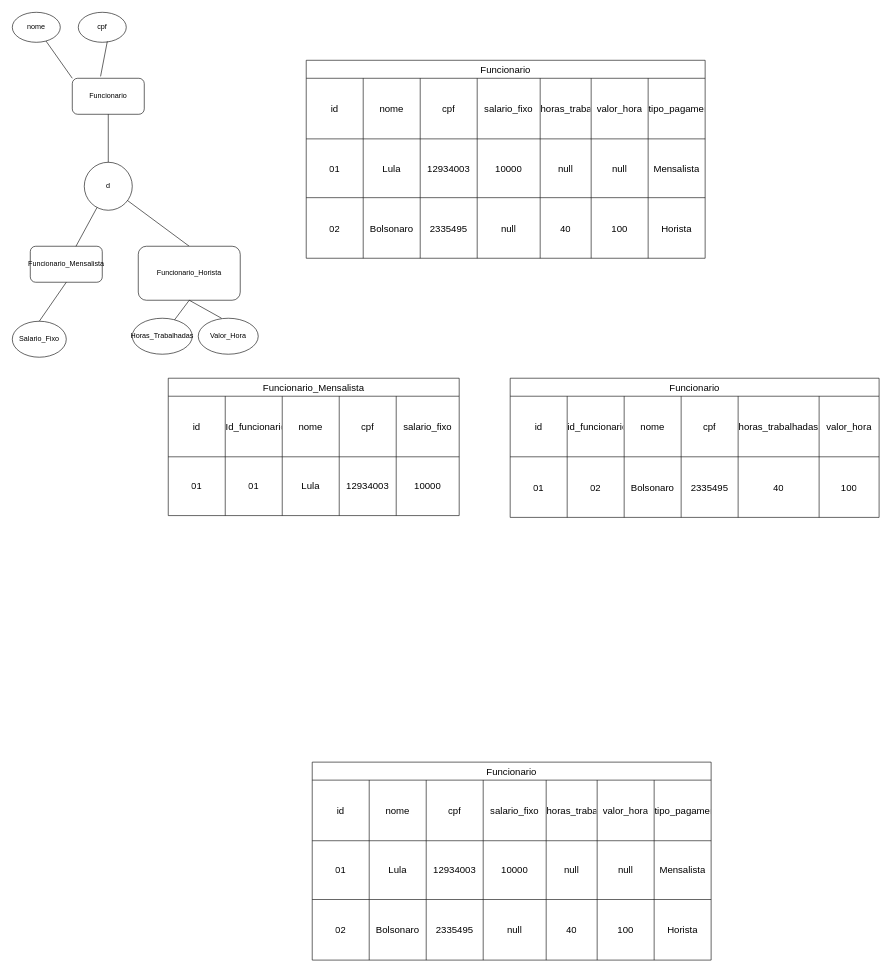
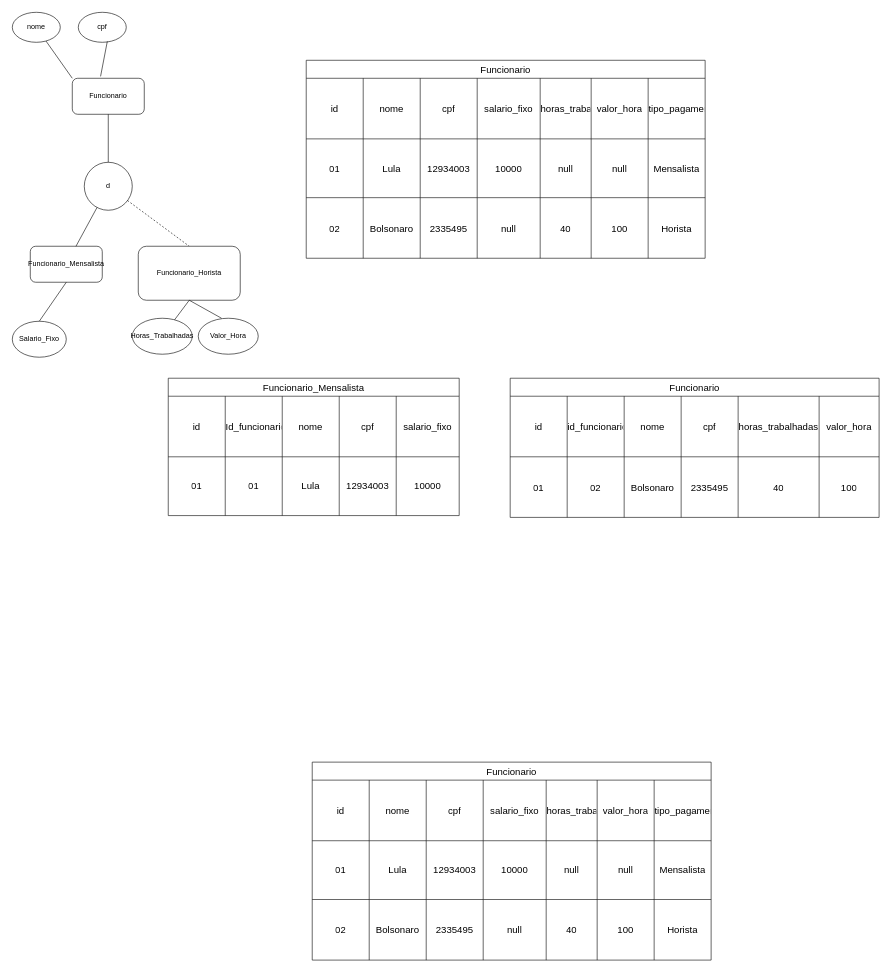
- <mxCell id="12" value="" style="endArrow=none;html=1;entryX=0.5;entryY=0;entryDx=0;entryDy=0;" edge="1" parent="1" source="10" target="14"><mxGeometry width="50" height="50" relative="1" as="geometry"><mxPoint x="190" y="200" as="sourcePoint" /><mxPoint x="190" y="260" as="targetPoint" /></mxGeometry></mxCell>
+ <mxCell id="12" value="" style="endArrow=none;html=1;entryX=0.5;entryY=0;entryDx=0;entryDy=0;dashed=1;" edge="1" parent="1" source="10" target="14"><mxGeometry width="50" height="50" relative="1" as="geometry"><mxPoint x="190" y="200" as="sourcePoint" /><mxPoint x="190" y="260" as="targetPoint" /></mxGeometry></mxCell>
